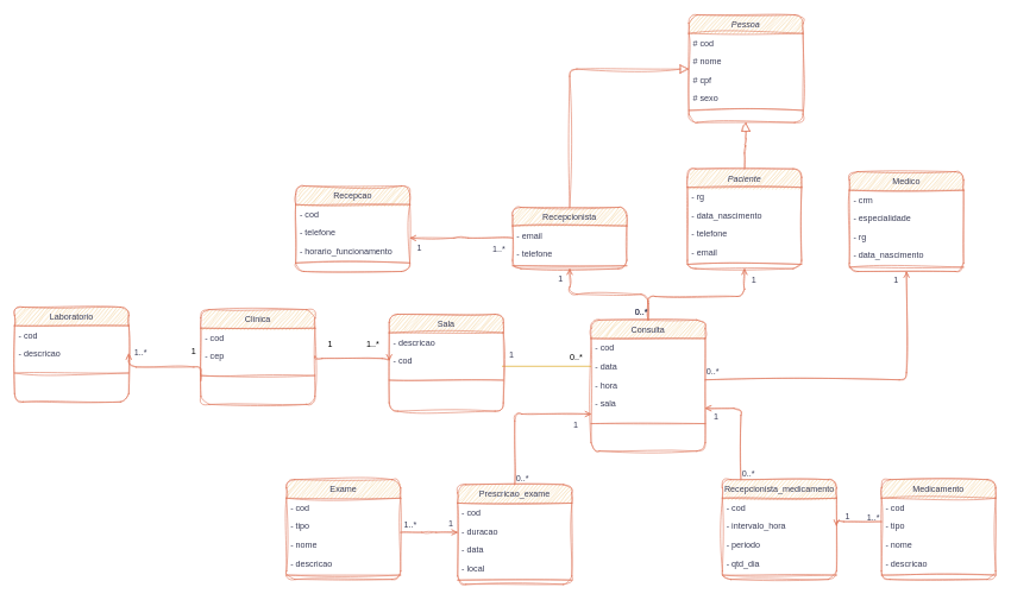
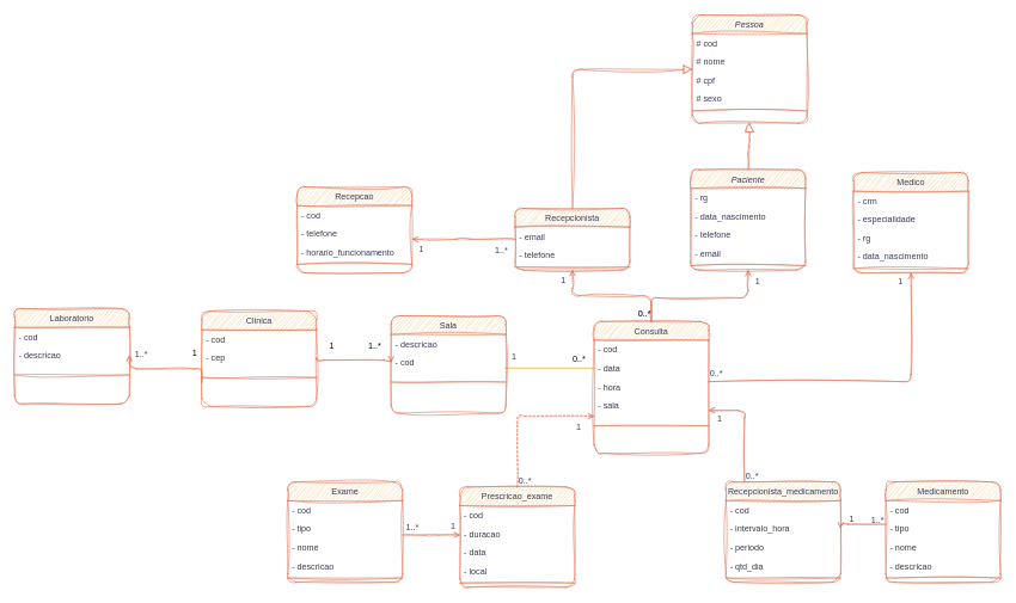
- <mxCell id="48" value="" style="endArrow=open;shadow=0;strokeWidth=1;rounded=1;endFill=1;edgeStyle=elbowEdgeStyle;elbow=vertical;labelBackgroundColor=none;strokeColor=#E07A5F;fontColor=default;sketch=1;curveFitting=1;jiggle=2;" parent="1" source="42" target="27" edge="1"><mxGeometry x="0.5" y="41" relative="1" as="geometry"><mxPoint x="1148" y="692" as="sourcePoint" /><mxPoint x="1248" y="552" as="targetPoint" /><mxPoint x="-40" y="32" as="offset" /><Array as="points"><mxPoint x="721" y="580" /></Array></mxGeometry></mxCell>
+ <mxCell id="48" value="" style="endArrow=open;shadow=0;strokeWidth=1;rounded=1;endFill=1;edgeStyle=elbowEdgeStyle;elbow=vertical;labelBackgroundColor=none;strokeColor=#E07A5F;fontColor=default;sketch=1;curveFitting=1;jiggle=2;dashed=1;" parent="1" source="42" target="27" edge="1"><mxGeometry x="0.5" y="41" relative="1" as="geometry"><mxPoint x="1148" y="692" as="sourcePoint" /><mxPoint x="1248" y="552" as="targetPoint" /><mxPoint x="-40" y="32" as="offset" /><Array as="points"><mxPoint x="721" y="580" /></Array></mxGeometry></mxCell>
